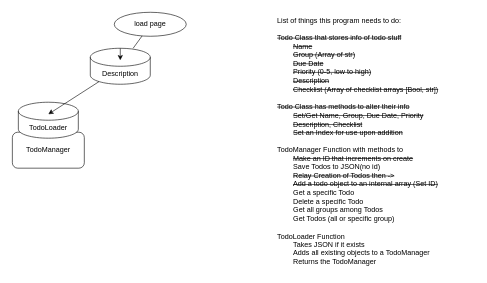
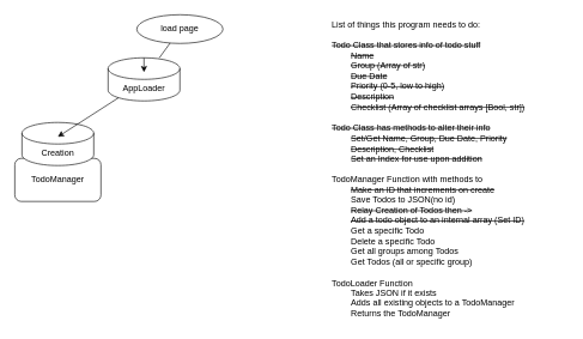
- <mxCell id="2" value="Description" style="shape=cylinder3;whiteSpace=wrap;html=1;boundedLbl=1;backgroundOutline=1;size=15;fillColor=default;" vertex="1" parent="1"><mxGeometry x="150" y="80" width="100" height="60" as="geometry" /></mxCell>
+ <mxCell id="2" value="AppLoader" style="shape=cylinder3;whiteSpace=wrap;html=1;boundedLbl=1;backgroundOutline=1;size=15;fillColor=default;" vertex="1" parent="1"><mxGeometry x="150" y="80" width="100" height="60" as="geometry" /></mxCell>
- <mxCell id="6" value="TodoLoader" style="shape=cylinder3;whiteSpace=wrap;html=1;boundedLbl=1;backgroundOutline=1;size=15;fillColor=default;" vertex="1" parent="1"><mxGeometry x="30" y="170" width="100" height="60" as="geometry" /></mxCell>
+ <mxCell id="6" value="Creation" style="shape=cylinder3;whiteSpace=wrap;html=1;boundedLbl=1;backgroundOutline=1;size=15;fillColor=default;" vertex="1" parent="1"><mxGeometry x="30" y="170" width="100" height="60" as="geometry" /></mxCell>
